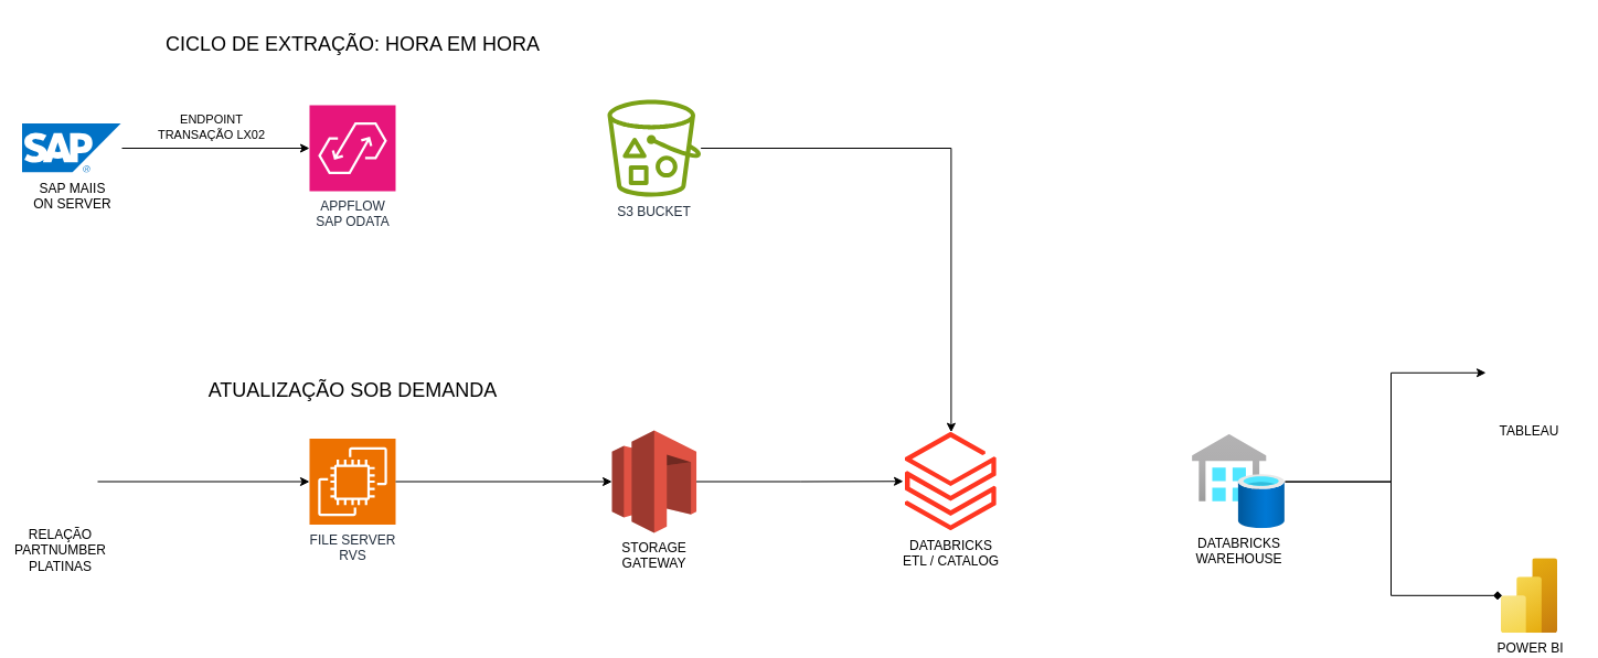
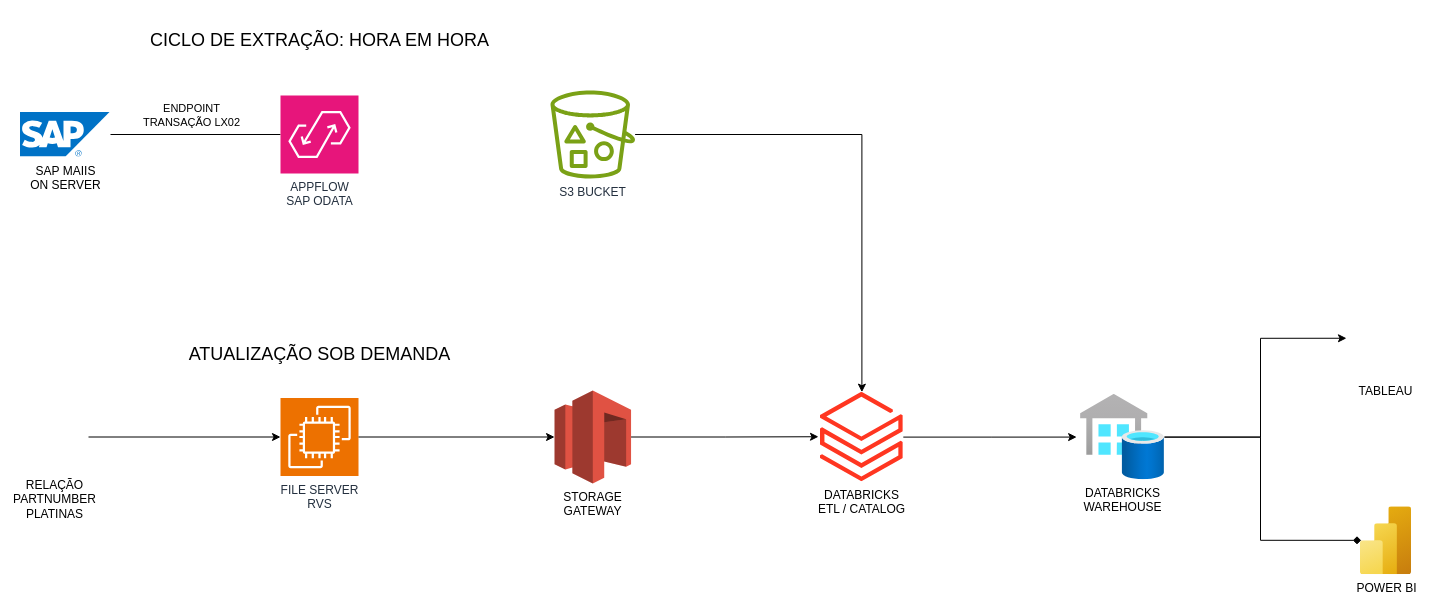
- <mxCell id="2" style="edgeStyle=orthogonalEdgeStyle;rounded=0;orthogonalLoop=1;jettySize=auto;html=1;" edge="1" parent="1" source="4" target="7"><mxGeometry relative="1" as="geometry" /></mxCell>
+ <mxCell id="2" style="edgeStyle=orthogonalEdgeStyle;rounded=0;orthogonalLoop=1;jettySize=auto;html=1;endArrow=none;" edge="1" parent="1" source="4" target="7"><mxGeometry relative="1" as="geometry" /></mxCell>
+ <mxCell id="21" style="edgeStyle=orthogonalEdgeStyle;rounded=0;orthogonalLoop=1;jettySize=auto;html=1;entryX=-0.046;entryY=0.501;entryDx=0;entryDy=0;entryPerimeter=0;" edge="1" parent="1" source="9" target="11"><mxGeometry relative="1" as="geometry" /></mxCell>
